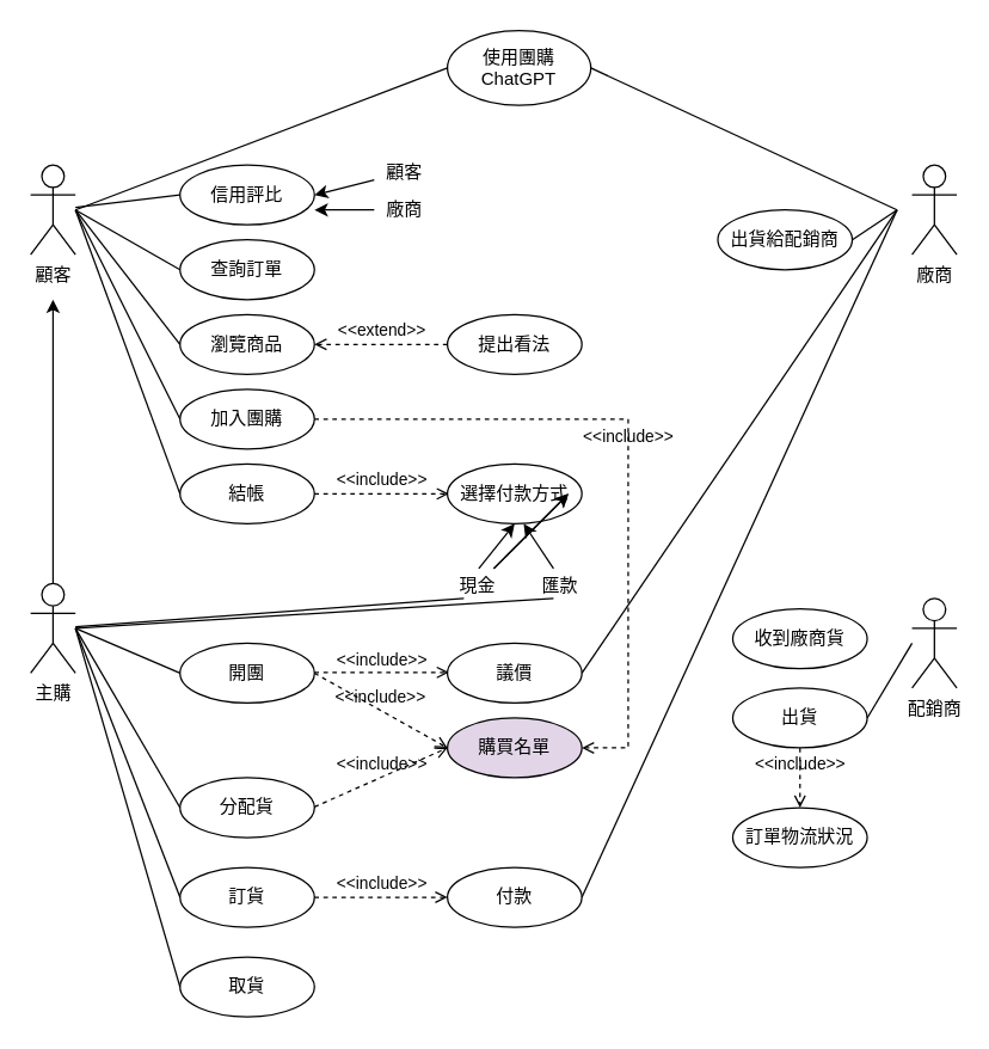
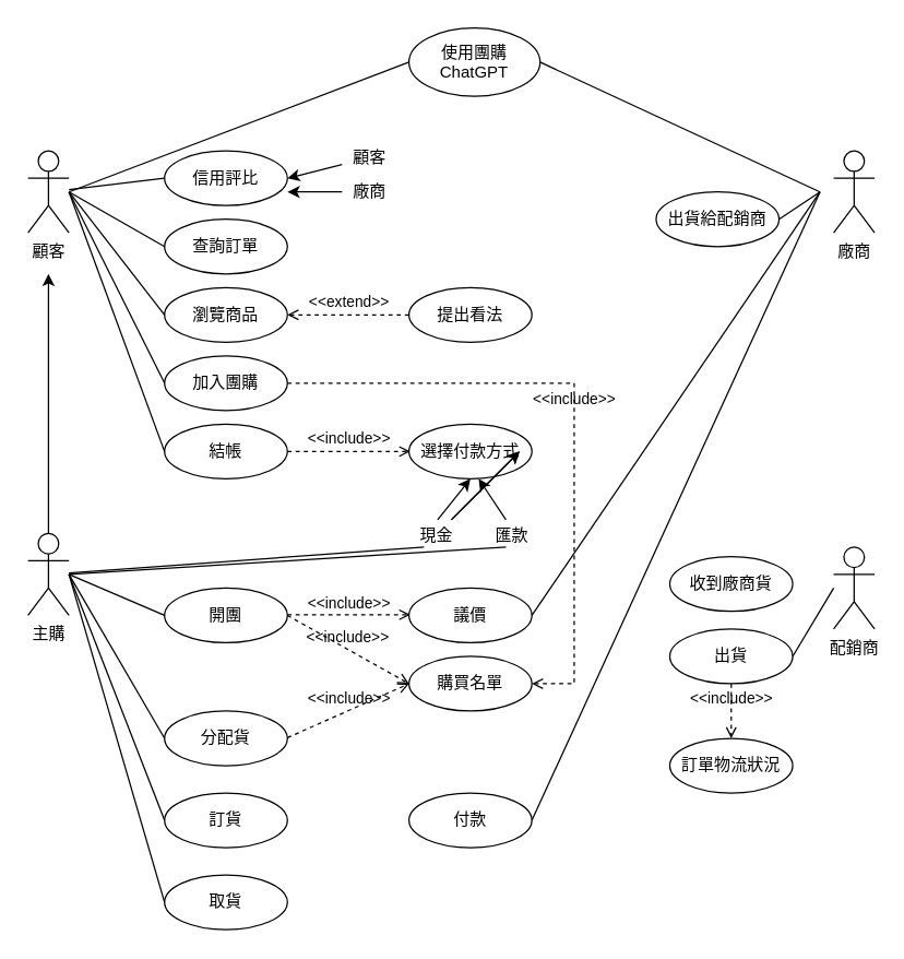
- <mxCell id="29" value="購買名單" style="ellipse;whiteSpace=wrap;html=1;fillColor=#e1d5e7;" vertex="1" parent="1"><mxGeometry x="299" y="480" width="90" height="40" as="geometry" /></mxCell>
+ <mxCell id="29" value="購買名單" style="ellipse;whiteSpace=wrap;html=1;" vertex="1" parent="1"><mxGeometry x="299" y="480" width="90" height="40" as="geometry" /></mxCell>
- <mxCell id="32" value="&amp;lt;&amp;lt;include&amp;gt;&amp;gt;" style="html=1;verticalAlign=bottom;labelBackgroundColor=none;endArrow=open;endFill=0;dashed=1;rounded=0;exitX=1;exitY=0.5;exitDx=0;exitDy=0;entryX=0;entryY=0.5;entryDx=0;entryDy=0;" edge="1" parent="1" source="30" target="31"><mxGeometry width="160" relative="1" as="geometry"><mxPoint x="210" y="560" as="sourcePoint" /><mxPoint x="299" y="610" as="targetPoint" /></mxGeometry></mxCell>
